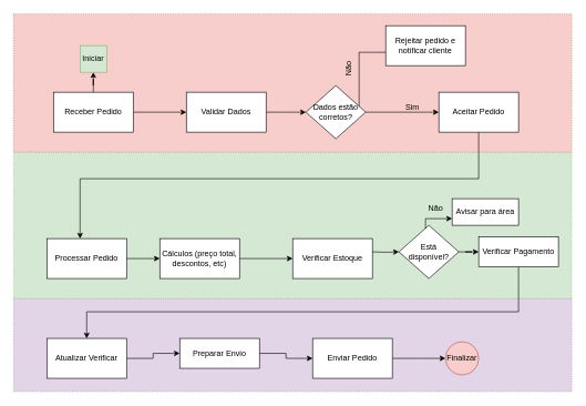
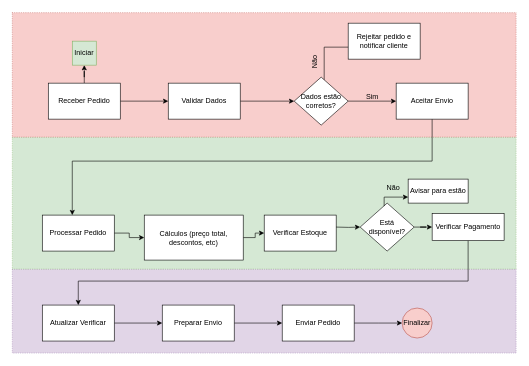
- <mxCell id="12" value="Dados estão corretos?" style="rhombus;whiteSpace=wrap;html=1;rounded=0;" vertex="1" parent="1"><mxGeometry x="460" y="128" width="90" height="80" as="geometry" /></mxCell>
+ <mxCell id="12" value="Dados estão corretos?" style="rhombus;whiteSpace=wrap;html=1;rounded=0;" vertex="1" parent="1"><mxGeometry x="490" y="128" width="90" height="80" as="geometry" /></mxCell>
- <mxCell id="15" value="Aceitar Pedido" style="whiteSpace=wrap;html=1;rounded=0;" vertex="1" parent="1"><mxGeometry x="660" y="138" width="120" height="60" as="geometry" /></mxCell>
+ <mxCell id="15" value="Aceitar Envio" style="whiteSpace=wrap;html=1;rounded=0;" vertex="1" parent="1"><mxGeometry x="660" y="138" width="120" height="60" as="geometry" /></mxCell>
- <mxCell id="26" value="Avisar para área" style="whiteSpace=wrap;html=1;rounded=0;" vertex="1" parent="1"><mxGeometry x="680" y="298" width="100" height="40" as="geometry" /></mxCell>
+ <mxCell id="26" value="Avisar para estão" style="whiteSpace=wrap;html=1;rounded=0;" vertex="1" parent="1"><mxGeometry x="680" y="298" width="100" height="40" as="geometry" /></mxCell>
- <mxCell id="21" value="Cálculos (preço total, descontos, etc)" style="whiteSpace=wrap;html=1;rounded=0;" vertex="1" parent="1"><mxGeometry x="240" y="358" width="120" height="60" as="geometry" /></mxCell>
+ <mxCell id="21" value="Cálculos (preço total, descontos, etc)" style="whiteSpace=wrap;html=1;rounded=0;" vertex="1" parent="1"><mxGeometry x="240" y="358" width="165" height="75" as="geometry" /></mxCell>
- <mxCell id="34" value="Preparar Envio" style="whiteSpace=wrap;html=1;rounded=0;" vertex="1" parent="1"><mxGeometry x="270" y="508" width="120" height="45" as="geometry" /></mxCell>
+ <mxCell id="34" value="Preparar Envio" style="whiteSpace=wrap;html=1;rounded=0;" vertex="1" parent="1"><mxGeometry x="270" y="508" width="120" height="60" as="geometry" /></mxCell>
